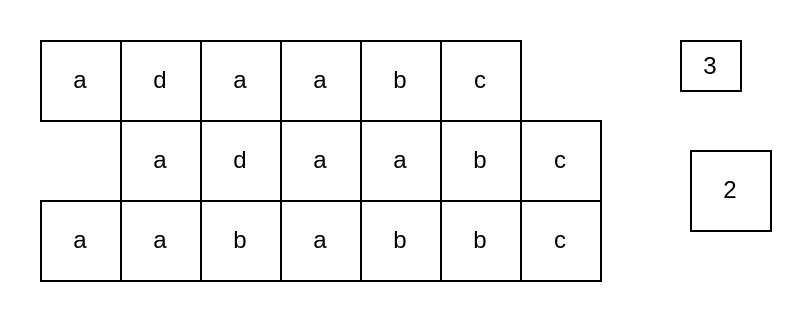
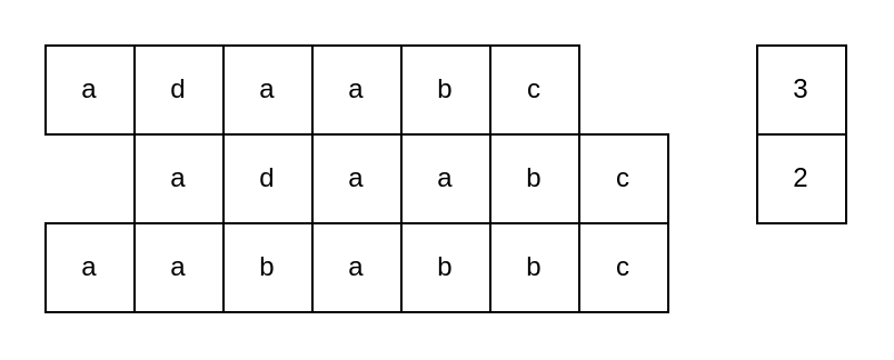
- <mxCell id="21" value="3" style="rounded=0;whiteSpace=wrap;html=1;" vertex="1" parent="1"><mxGeometry x="340" y="20" width="30" height="25" as="geometry" /></mxCell>
+ <mxCell id="21" value="3" style="rounded=0;whiteSpace=wrap;html=1;" vertex="1" parent="1"><mxGeometry x="340" y="20" width="40" height="40" as="geometry" /></mxCell>
- <mxCell id="22" value="2" style="rounded=0;whiteSpace=wrap;html=1;" vertex="1" parent="1"><mxGeometry x="345" y="75" width="40" height="40" as="geometry" /></mxCell>
+ <mxCell id="22" value="2" style="rounded=0;whiteSpace=wrap;html=1;" vertex="1" parent="1"><mxGeometry x="340" y="60" width="40" height="40" as="geometry" /></mxCell>
